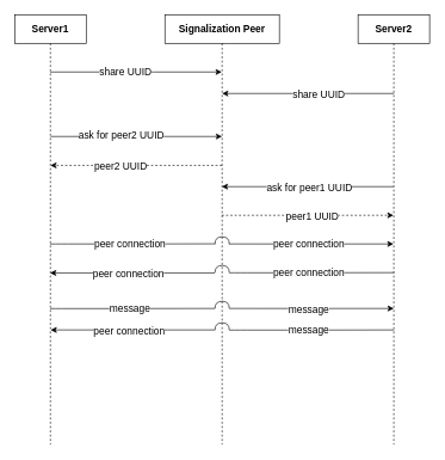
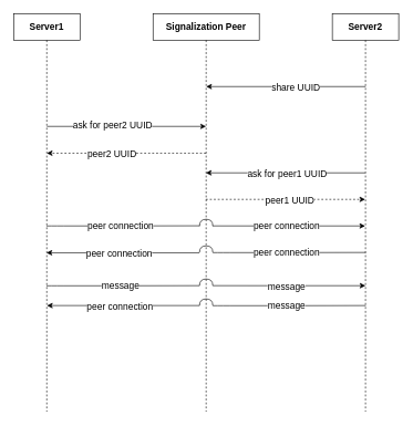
- <mxCell id="13" value="" style="endArrow=classic;html=1;fontSize=14;" edge="1" parent="1" source="2" target="3"><mxGeometry width="50" height="50" relative="1" as="geometry"><mxPoint x="155" y="100" as="sourcePoint" /><mxPoint x="265" y="200" as="targetPoint" /><Array as="points"><mxPoint x="205" y="100" /></Array></mxGeometry></mxCell>
- <mxCell id="14" value="share UUID" style="edgeLabel;html=1;align=center;verticalAlign=middle;resizable=0;points=[];fontSize=14;" vertex="1" connectable="0" parent="13"><mxGeometry x="-0.122" y="1" relative="1" as="geometry"><mxPoint as="offset" /></mxGeometry></mxCell>
